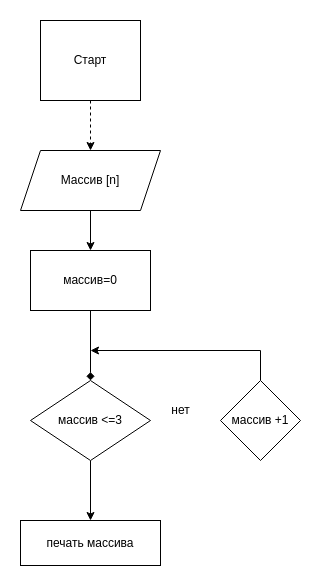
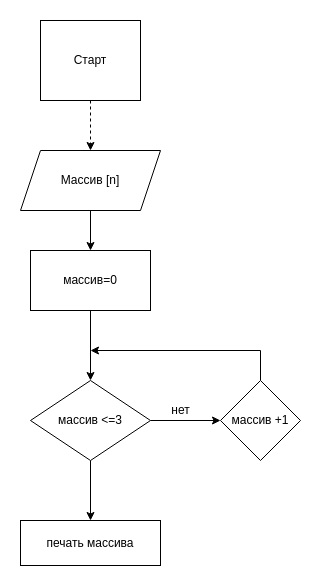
- <mxCell id="6" value="" style="edgeStyle=orthogonalEdgeStyle;rounded=0;orthogonalLoop=1;jettySize=auto;html=1;endArrow=diamond;" edge="1" parent="1" source="7" target="10"><mxGeometry relative="1" as="geometry" /></mxCell>
+ <mxCell id="6" value="" style="edgeStyle=orthogonalEdgeStyle;rounded=0;orthogonalLoop=1;jettySize=auto;html=1;" edge="1" parent="1" source="7" target="10"><mxGeometry relative="1" as="geometry" /></mxCell>
+ <mxCell id="8" value="" style="edgeStyle=orthogonalEdgeStyle;rounded=0;orthogonalLoop=1;jettySize=auto;html=1;" edge="1" parent="1" source="10" target="12"><mxGeometry relative="1" as="geometry" /></mxCell>
